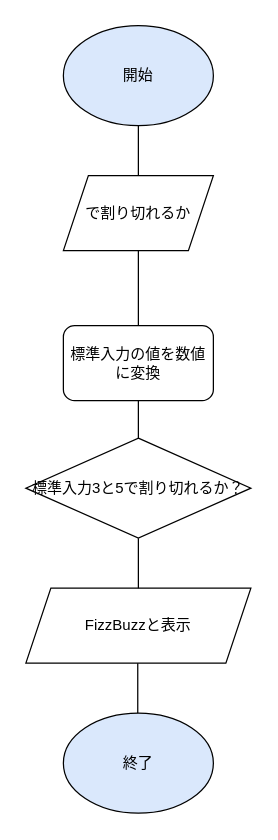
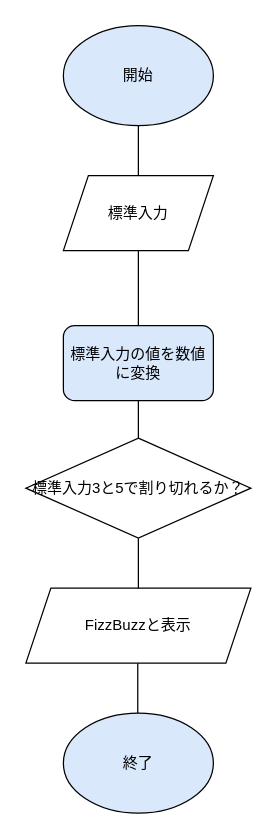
- <mxCell id="4" value="で割り切れるか" style="shape=parallelogram;perimeter=parallelogramPerimeter;whiteSpace=wrap;html=1;fixedSize=1;" vertex="1" parent="1"><mxGeometry x="50" y="140" width="120" height="60" as="geometry" /></mxCell>
+ <mxCell id="4" value="標準入力" style="shape=parallelogram;perimeter=parallelogramPerimeter;whiteSpace=wrap;html=1;fixedSize=1;" vertex="1" parent="1"><mxGeometry x="50" y="140" width="120" height="60" as="geometry" /></mxCell>
- <mxCell id="6" value="標準入力の値を数値に変換" style="rounded=1;whiteSpace=wrap;html=1;" vertex="1" parent="1"><mxGeometry x="50" y="260" width="120" height="60" as="geometry" /></mxCell>
+ <mxCell id="6" value="標準入力の値を数値に変換" style="rounded=1;whiteSpace=wrap;html=1;fillColor=#dae8fc;" vertex="1" parent="1"><mxGeometry x="50" y="260" width="120" height="60" as="geometry" /></mxCell>
